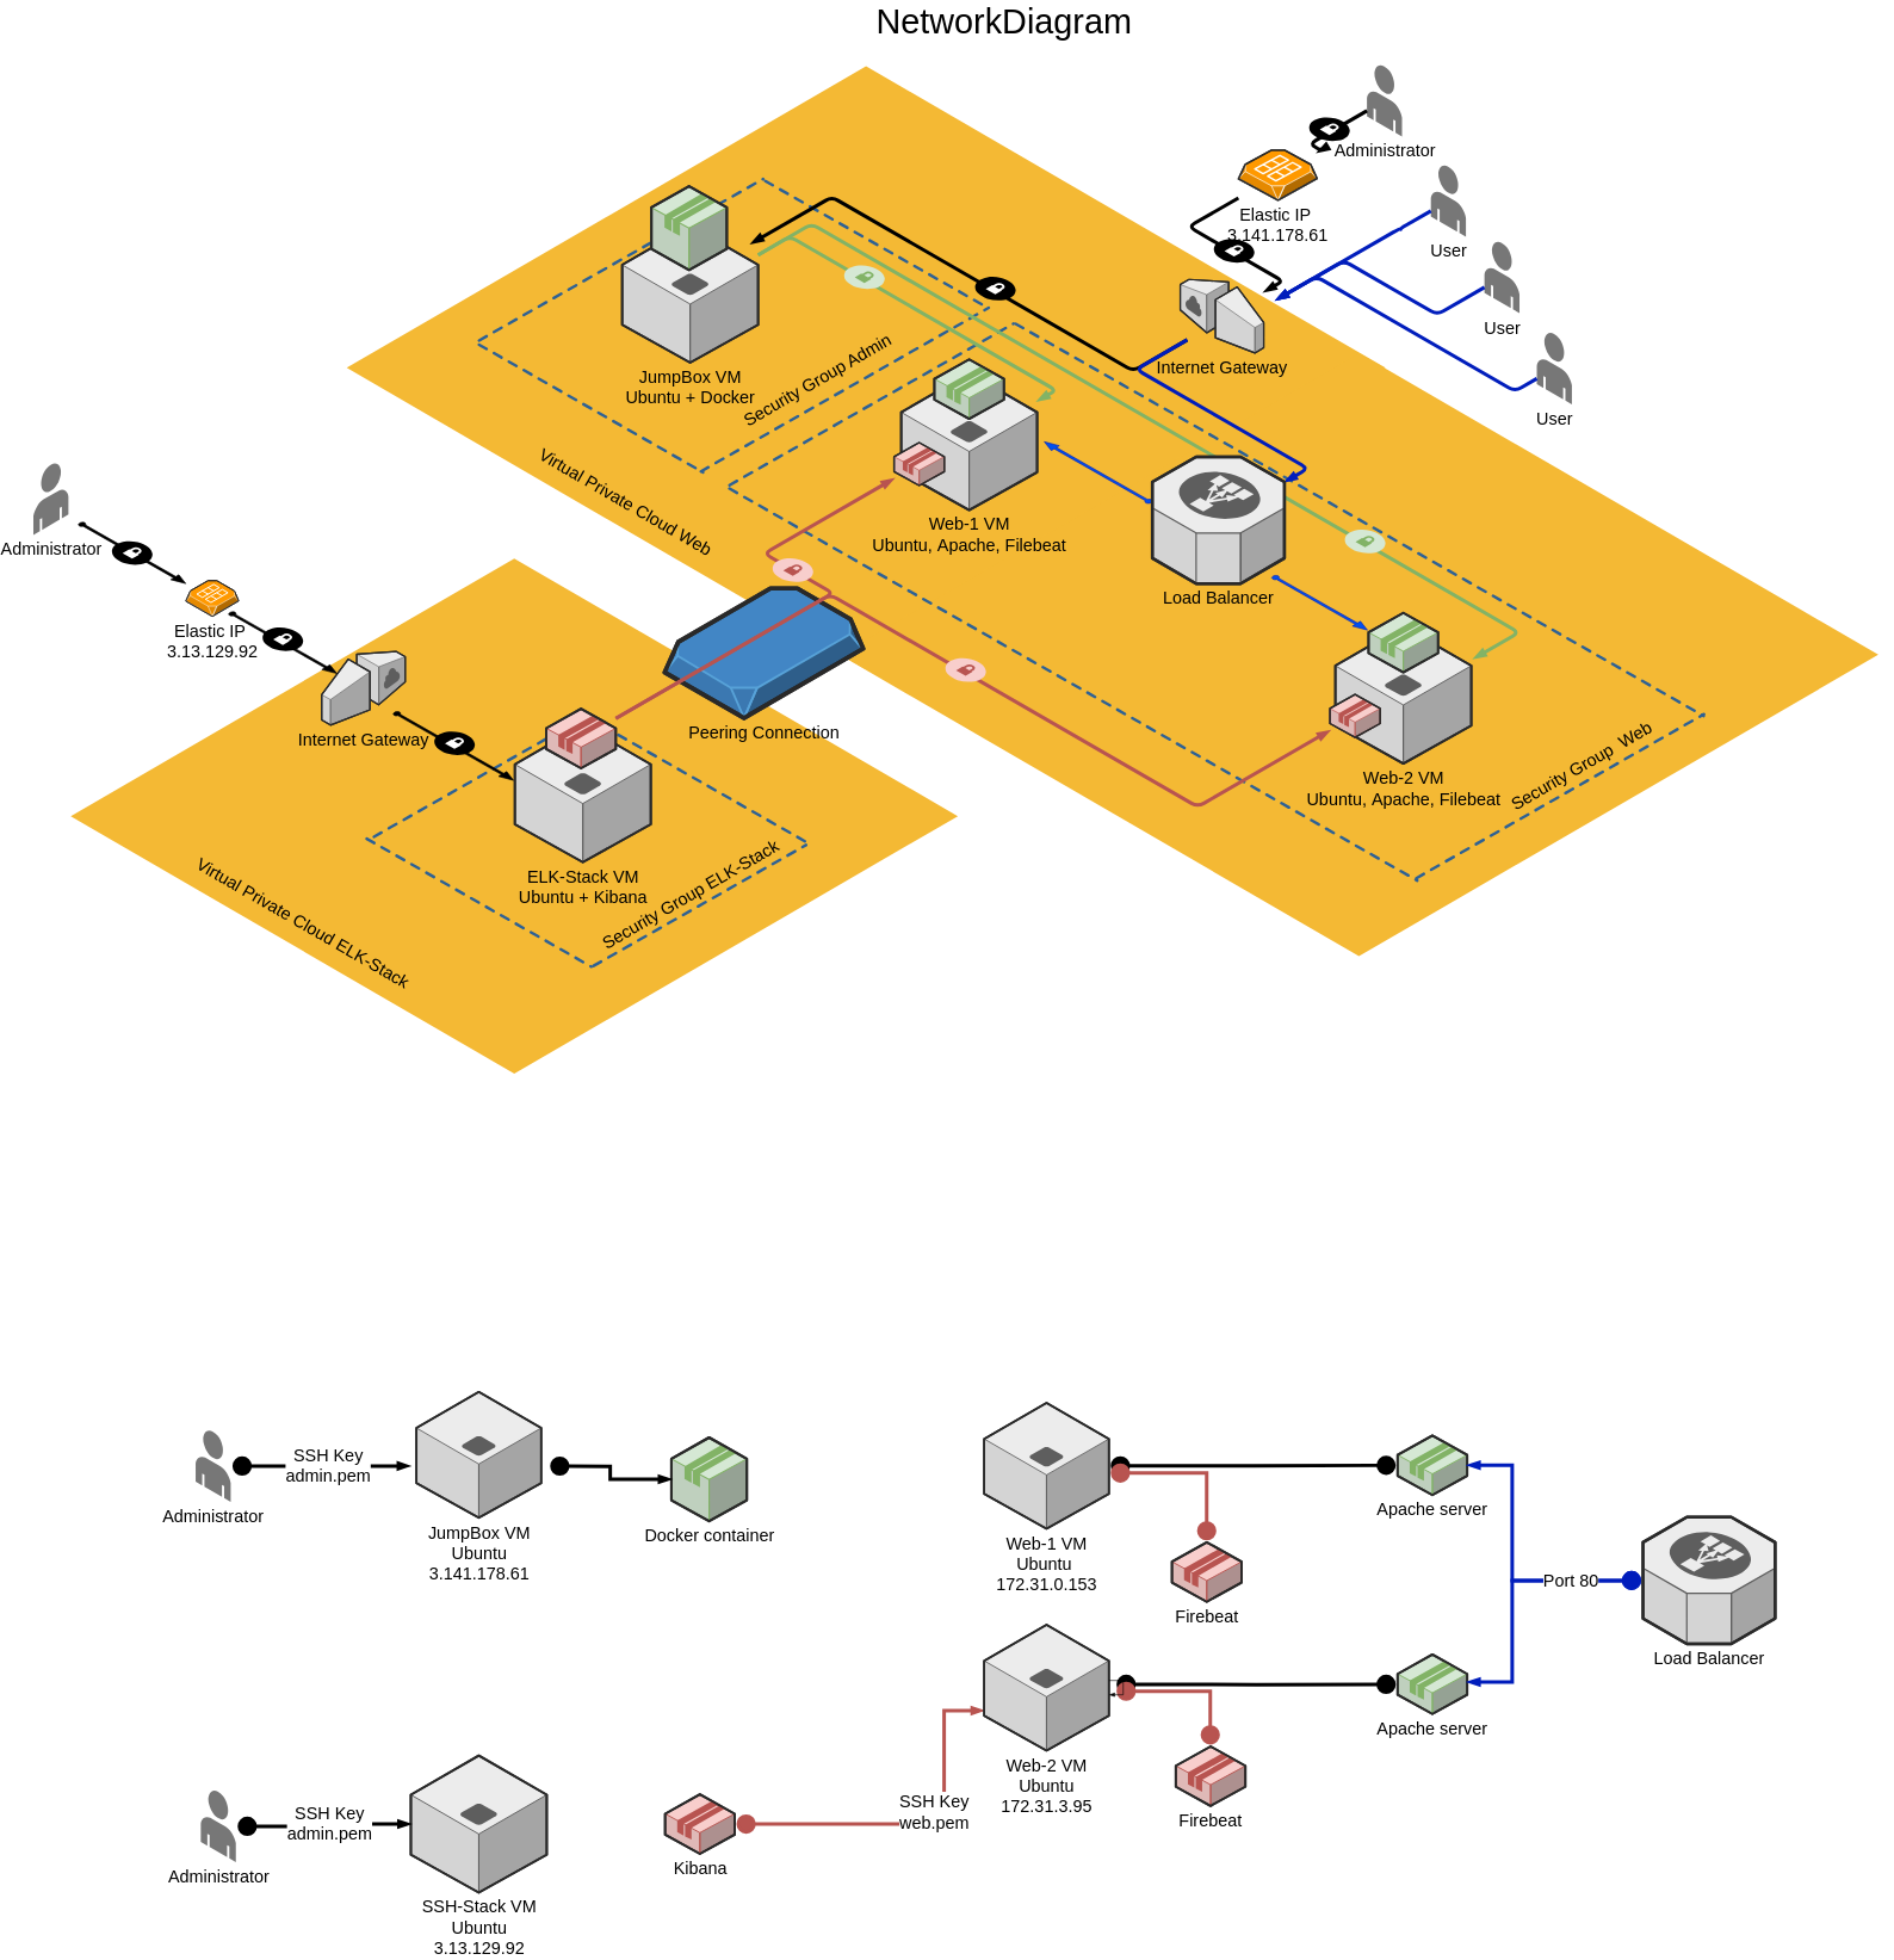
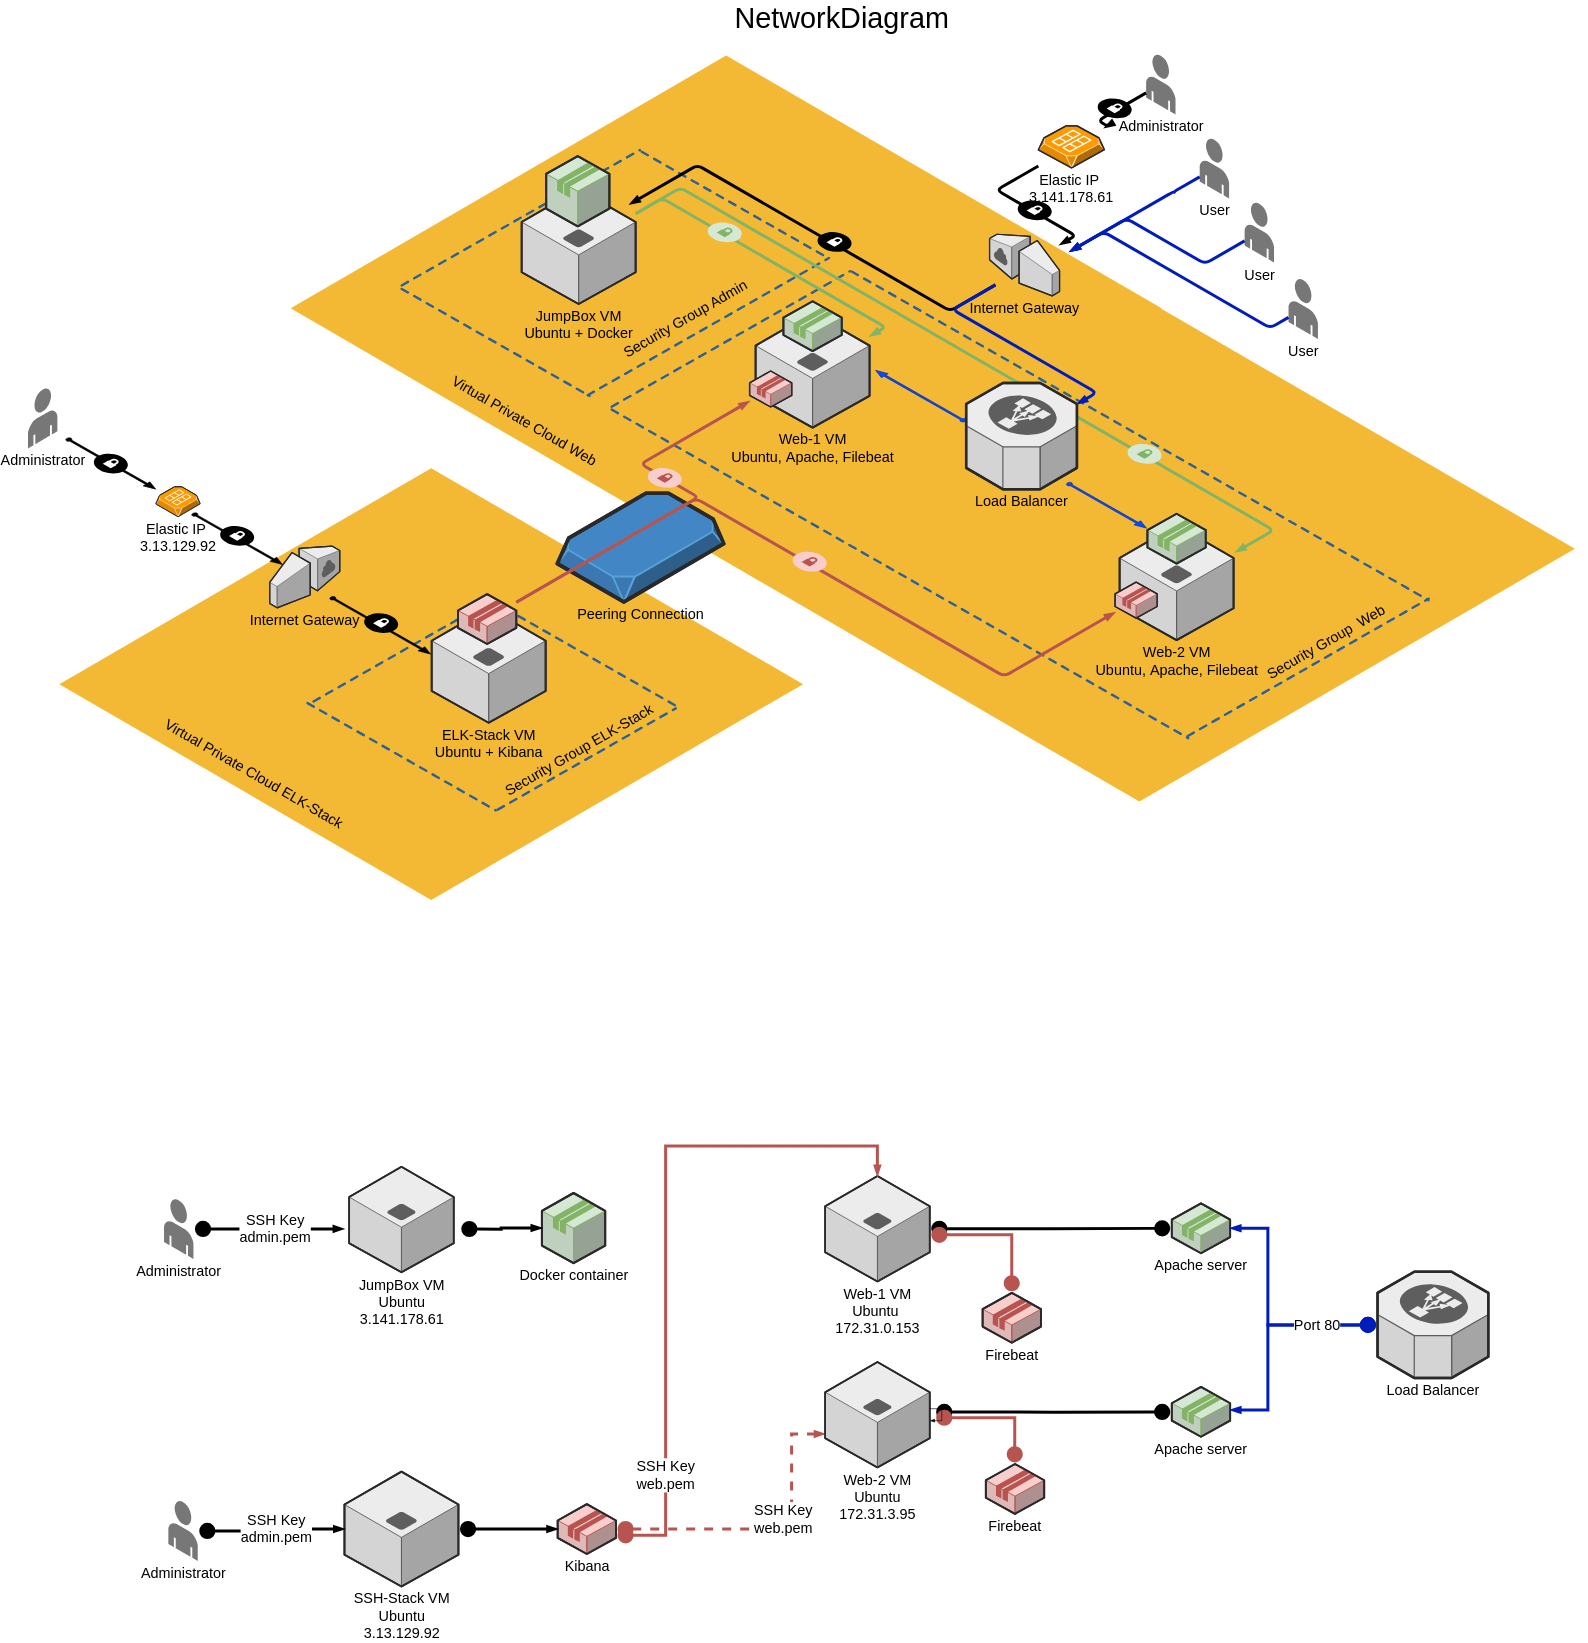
- <mxCell id="34" value="&lt;font style=&quot;font-size: 24px&quot;&gt;Docker container&lt;/font&gt;" style="verticalLabelPosition=bottom;html=1;verticalAlign=top;strokeWidth=1;align=center;outlineConnect=0;dashed=0;outlineConnect=0;shape=mxgraph.aws3d.application;fillColor=#d5e8d4;strokeColor=#82b366;aspect=fixed;" parent="1" vertex="1"><mxGeometry x="911.81" y="2008.33" width="105.39" height="116.95" as="geometry" /></mxCell>
+ <mxCell id="34" value="&lt;font style=&quot;font-size: 24px&quot;&gt;Docker container&lt;/font&gt;" style="verticalLabelPosition=bottom;html=1;verticalAlign=top;strokeWidth=1;align=center;outlineConnect=0;dashed=0;outlineConnect=0;shape=mxgraph.aws3d.application;fillColor=#d5e8d4;strokeColor=#82b366;aspect=fixed;" parent="1" vertex="1"><mxGeometry x="876.81" y="1988.33" width="105.39" height="116.95" as="geometry" /></mxCell>
+ <mxCell id="109" style="edgeStyle=orthogonalEdgeStyle;rounded=0;orthogonalLoop=1;jettySize=auto;html=1;startArrow=circle;startFill=1;endArrow=blockThin;endFill=1;strokeWidth=5;fillColor=#f8cecc;strokeColor=#b85450;" edge="1" parent="1" source="101" target="94"><mxGeometry relative="1" as="geometry"><mxPoint x="1090.282" y="2558.667" as="sourcePoint" /><mxPoint x="1348.46" y="2203" as="targetPoint" /><Array as="points"><mxPoint x="1083" y="2559" /><mxPoint x="1083" y="1910" /><mxPoint x="1436" y="1910" /></Array></mxGeometry></mxCell>
+ <mxCell id="110" value="&lt;font style=&quot;font-size: 24px&quot;&gt;SSH Key&lt;br&gt;web.pem&lt;br&gt;&lt;/font&gt;" style="edgeLabel;html=1;align=center;verticalAlign=middle;resizable=0;points=[];" vertex="1" connectable="0" parent="109"><mxGeometry x="0.227" y="-2" relative="1" as="geometry"><mxPoint x="-3" y="513" as="offset" /></mxGeometry></mxCell>
+ <mxCell id="105" style="edgeStyle=orthogonalEdgeStyle;rounded=0;orthogonalLoop=1;jettySize=auto;html=1;startArrow=circle;startFill=1;endArrow=blockThin;endFill=1;strokeWidth=5;" edge="1" parent="1" source="100" target="101"><mxGeometry relative="1" as="geometry"><mxPoint x="746" y="2563.4" as="sourcePoint" /><mxPoint x="983" y="2560" as="targetPoint" /></mxGeometry></mxCell>
+ <mxCell id="106" value="&lt;font style=&quot;font-size: 24px&quot;&gt;&lt;br&gt;&lt;/font&gt;" style="edgeLabel;html=1;align=center;verticalAlign=middle;resizable=0;points=[];" vertex="1" connectable="0" parent="105"><mxGeometry x="0.227" y="-2" relative="1" as="geometry"><mxPoint x="-17" y="1" as="offset" /></mxGeometry></mxCell>
- <mxCell id="107" style="edgeStyle=orthogonalEdgeStyle;rounded=0;orthogonalLoop=1;jettySize=auto;html=1;startArrow=circle;startFill=1;endArrow=blockThin;endFill=1;strokeWidth=5;fillColor=#f8cecc;strokeColor=#b85450;" edge="1" parent="1" source="101" target="111"><mxGeometry relative="1" as="geometry"><mxPoint x="747.61" y="2558.5" as="sourcePoint" /><mxPoint x="1338.46" y="2193" as="targetPoint" /><Array as="points"><mxPoint x="1293" y="2549" /><mxPoint x="1293" y="2390" /></Array></mxGeometry></mxCell>
+ <mxCell id="107" style="edgeStyle=orthogonalEdgeStyle;rounded=0;orthogonalLoop=1;jettySize=auto;html=1;startArrow=circle;startFill=1;endArrow=blockThin;endFill=1;strokeWidth=5;fillColor=#f8cecc;strokeColor=#b85450;dashed=1;" edge="1" parent="1" source="101" target="111"><mxGeometry relative="1" as="geometry"><mxPoint x="747.61" y="2558.5" as="sourcePoint" /><mxPoint x="1338.46" y="2193" as="targetPoint" /><Array as="points"><mxPoint x="1293" y="2549" /><mxPoint x="1293" y="2390" /></Array></mxGeometry></mxCell>
